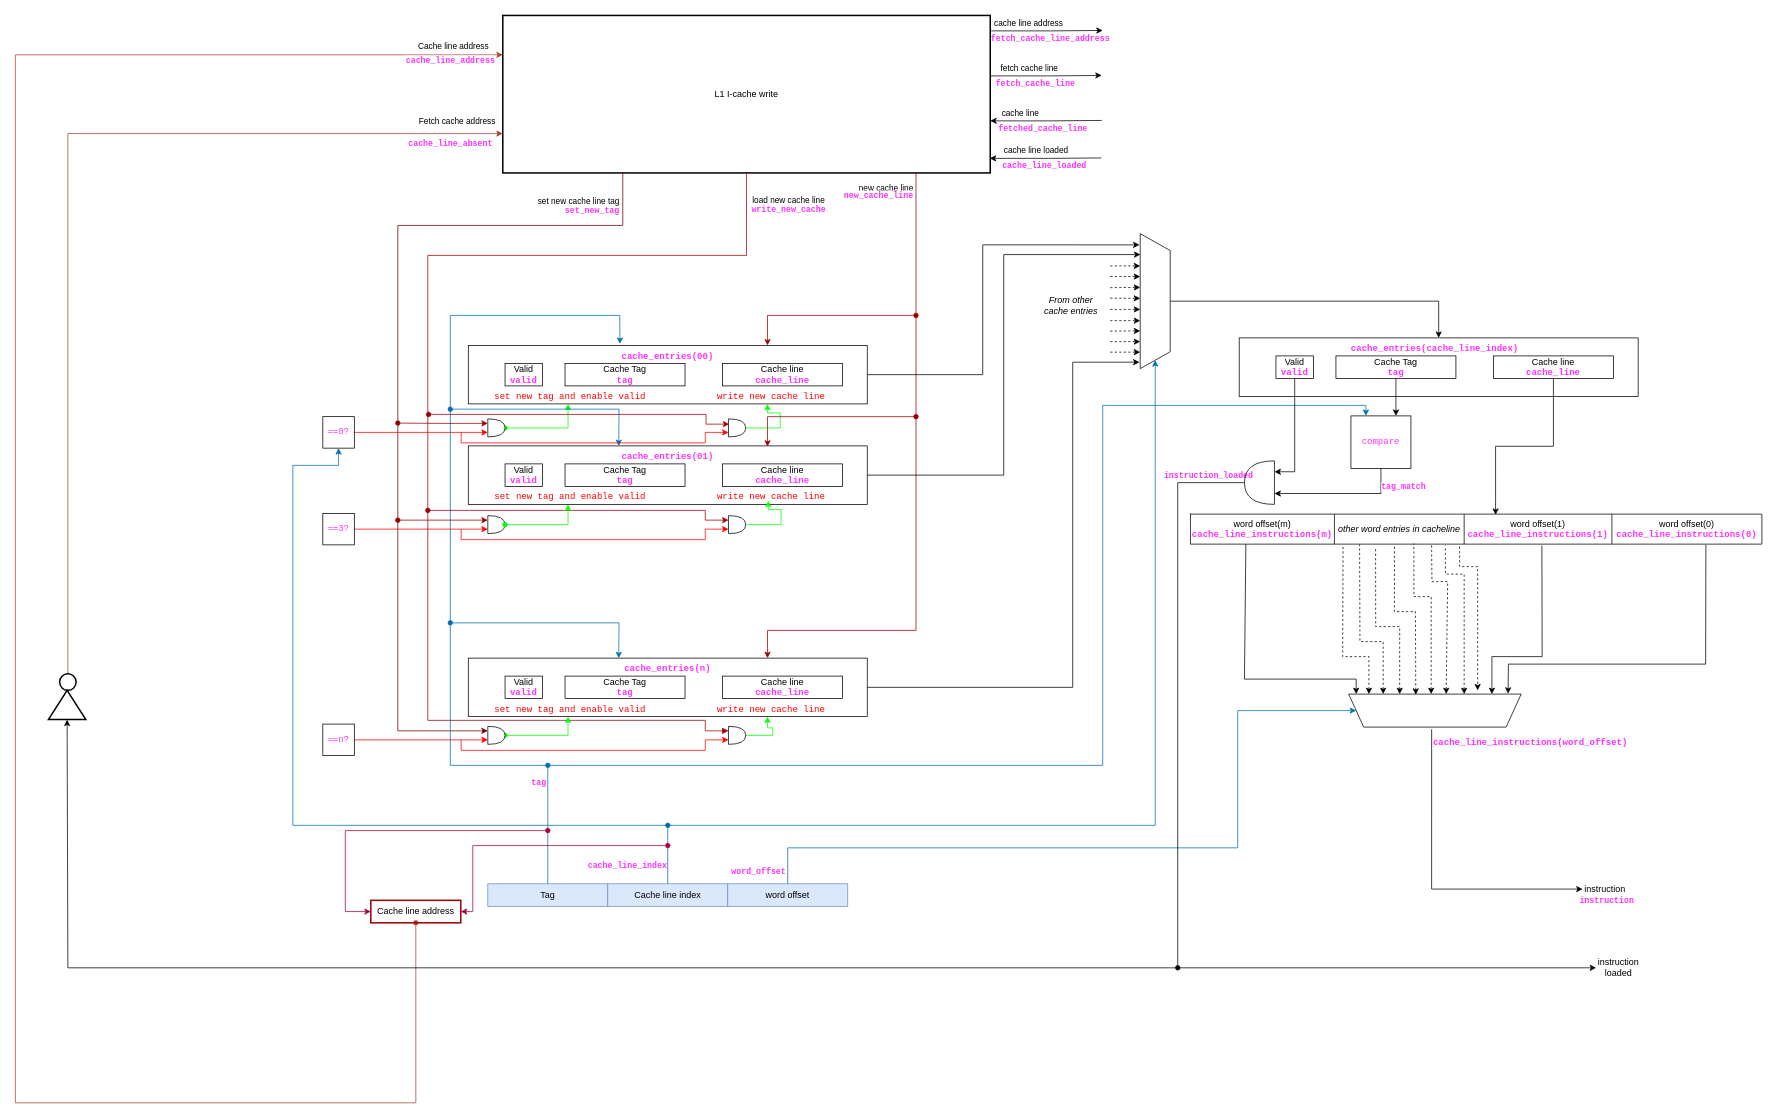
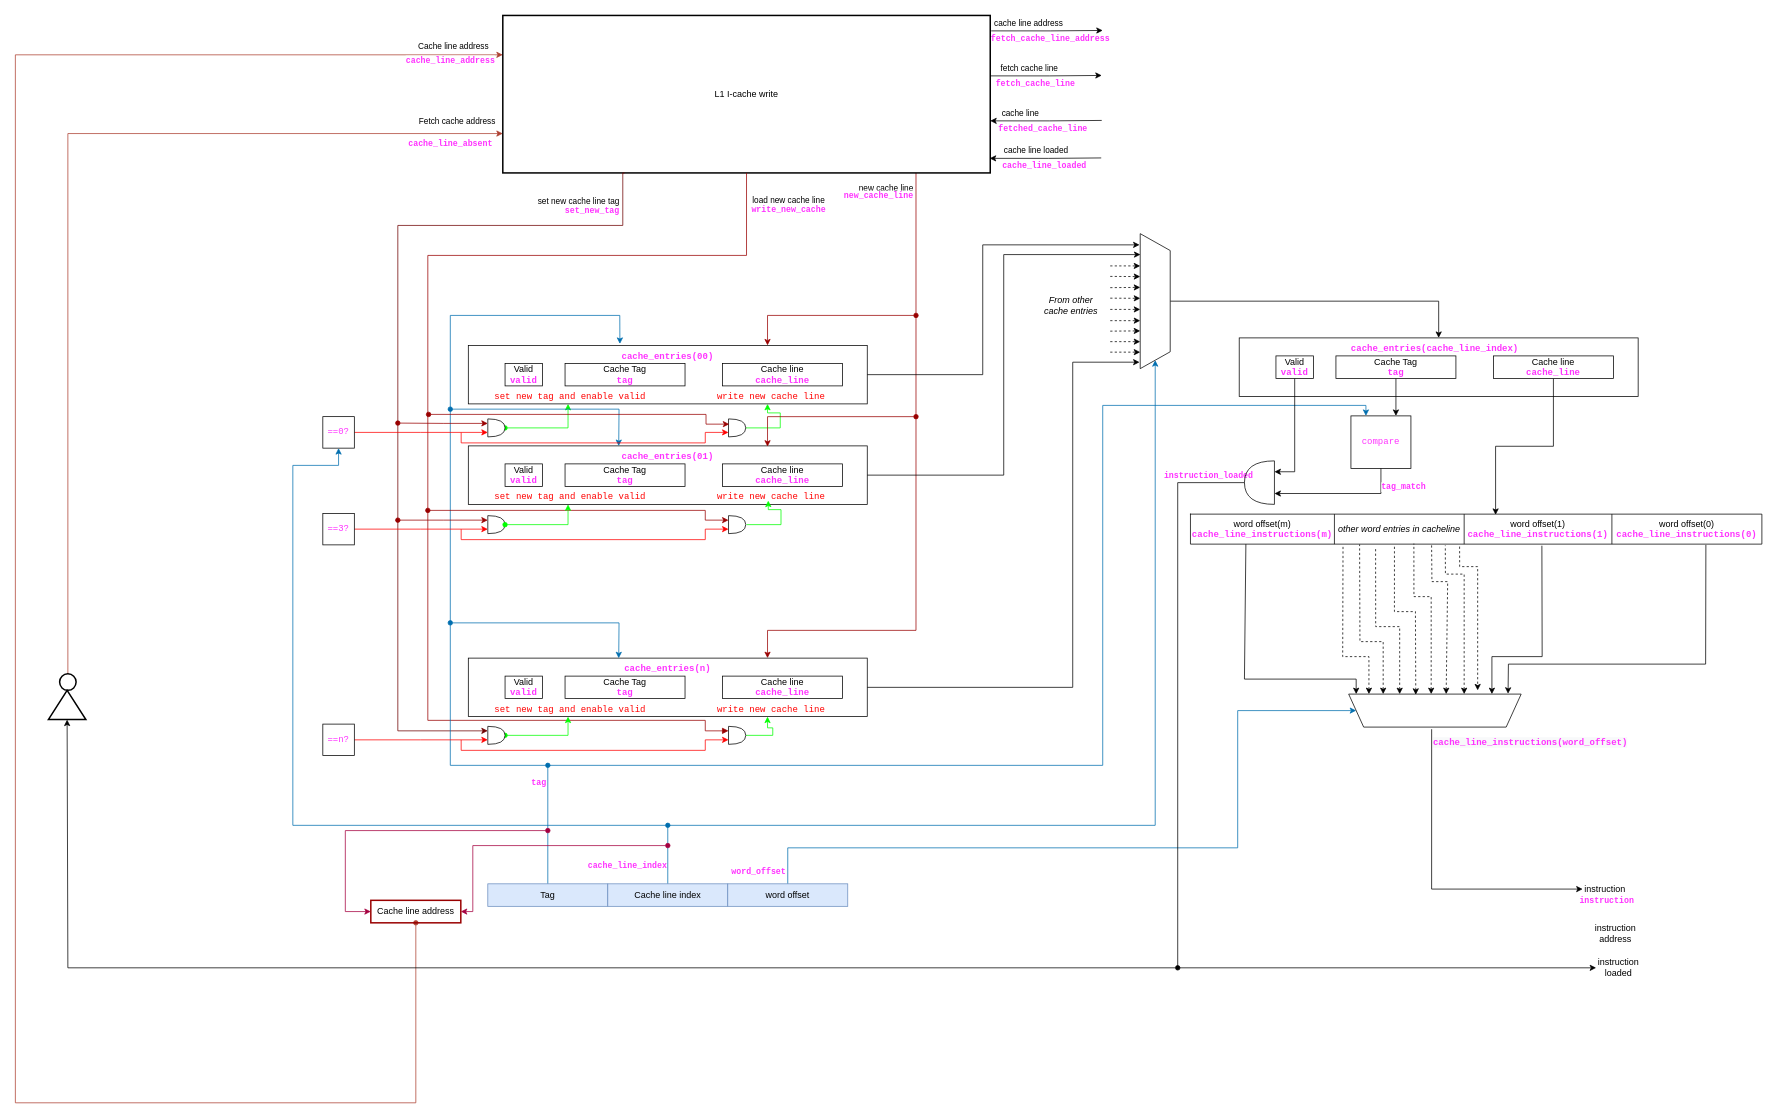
+ <mxCell id="49" value="instruction address" style="text;html=1;strokeColor=none;fillColor=none;align=center;verticalAlign=middle;whiteSpace=wrap;rounded=0;" parent="1" vertex="1"><mxGeometry x="2124" y="1229" width="60" height="30" as="geometry" /></mxCell>
